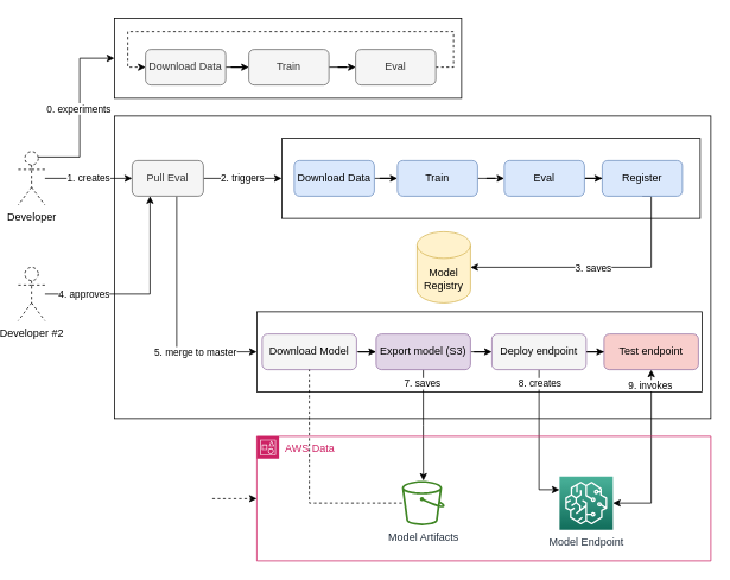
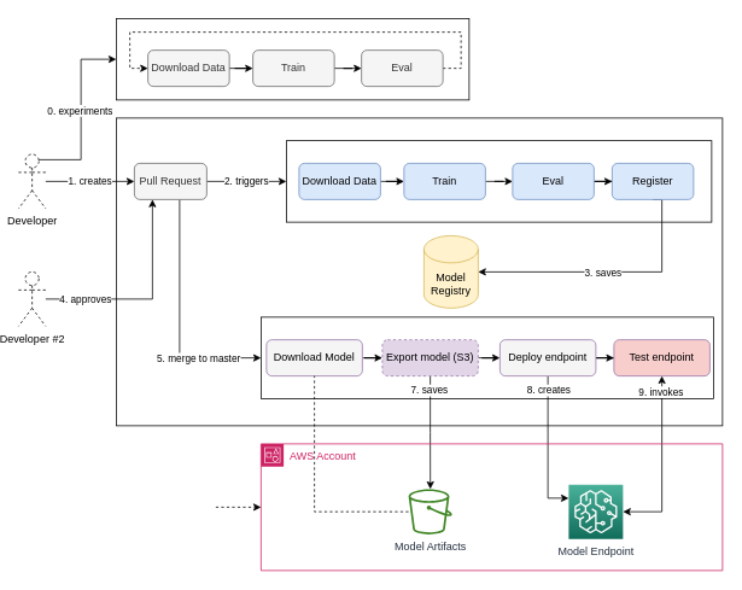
- <mxCell id="10" value="Pull Eval" style="rounded=1;whiteSpace=wrap;html=1;fillColor=#f5f5f5;fontColor=#333333;strokeColor=#666666;" vertex="1" parent="1"><mxGeometry x="148" y="180" width="80" height="40" as="geometry" /></mxCell>
+ <mxCell id="10" value="Pull Request" style="rounded=1;whiteSpace=wrap;html=1;fillColor=#f5f5f5;fontColor=#333333;strokeColor=#666666;" vertex="1" parent="1"><mxGeometry x="148" y="180" width="80" height="40" as="geometry" /></mxCell>
- <mxCell id="31" value="Export model (S3)" style="rounded=1;whiteSpace=wrap;html=1;fillColor=#e1d5e7;strokeColor=#9673a6;" vertex="1" parent="1"><mxGeometry x="422" y="375" width="106" height="40" as="geometry" /></mxCell>
+ <mxCell id="31" value="Export model (S3)" style="rounded=1;whiteSpace=wrap;html=1;fillColor=#e1d5e7;strokeColor=#9673a6;dashed=1;" vertex="1" parent="1"><mxGeometry x="422" y="375" width="106" height="40" as="geometry" /></mxCell>
- <mxCell id="39" value="AWS Data" style="points=[[0,0],[0.25,0],[0.5,0],[0.75,0],[1,0],[1,0.25],[1,0.5],[1,0.75],[1,1],[0.75,1],[0.5,1],[0.25,1],[0,1],[0,0.75],[0,0.5],[0,0.25]];outlineConnect=0;gradientColor=none;html=1;whiteSpace=wrap;fontSize=12;fontStyle=0;container=1;pointerEvents=0;collapsible=0;recursiveResize=0;shape=mxgraph.aws4.group;grIcon=mxgraph.aws4.group_account;strokeColor=#CD2264;fillColor=none;verticalAlign=top;align=left;spacingLeft=30;fontColor=#CD2264;dashed=0;" vertex="1" parent="1"><mxGeometry x="288" y="490" width="510" height="140" as="geometry" /></mxCell>
+ <mxCell id="39" value="AWS Account" style="points=[[0,0],[0.25,0],[0.5,0],[0.75,0],[1,0],[1,0.25],[1,0.5],[1,0.75],[1,1],[0.75,1],[0.5,1],[0.25,1],[0,1],[0,0.75],[0,0.5],[0,0.25]];outlineConnect=0;gradientColor=none;html=1;whiteSpace=wrap;fontSize=12;fontStyle=0;container=1;pointerEvents=0;collapsible=0;recursiveResize=0;shape=mxgraph.aws4.group;grIcon=mxgraph.aws4.group_account;strokeColor=#CD2264;fillColor=none;verticalAlign=top;align=left;spacingLeft=30;fontColor=#CD2264;dashed=0;" vertex="1" parent="1"><mxGeometry x="288" y="490" width="510" height="140" as="geometry" /></mxCell>
